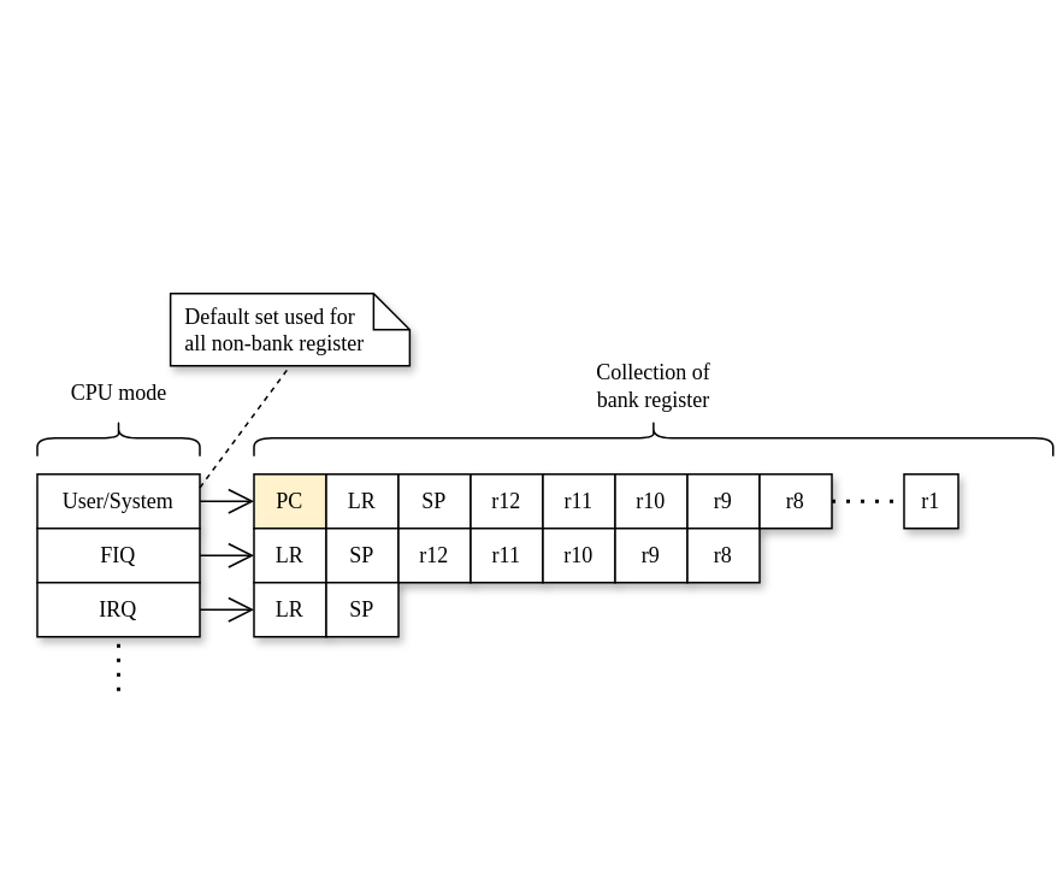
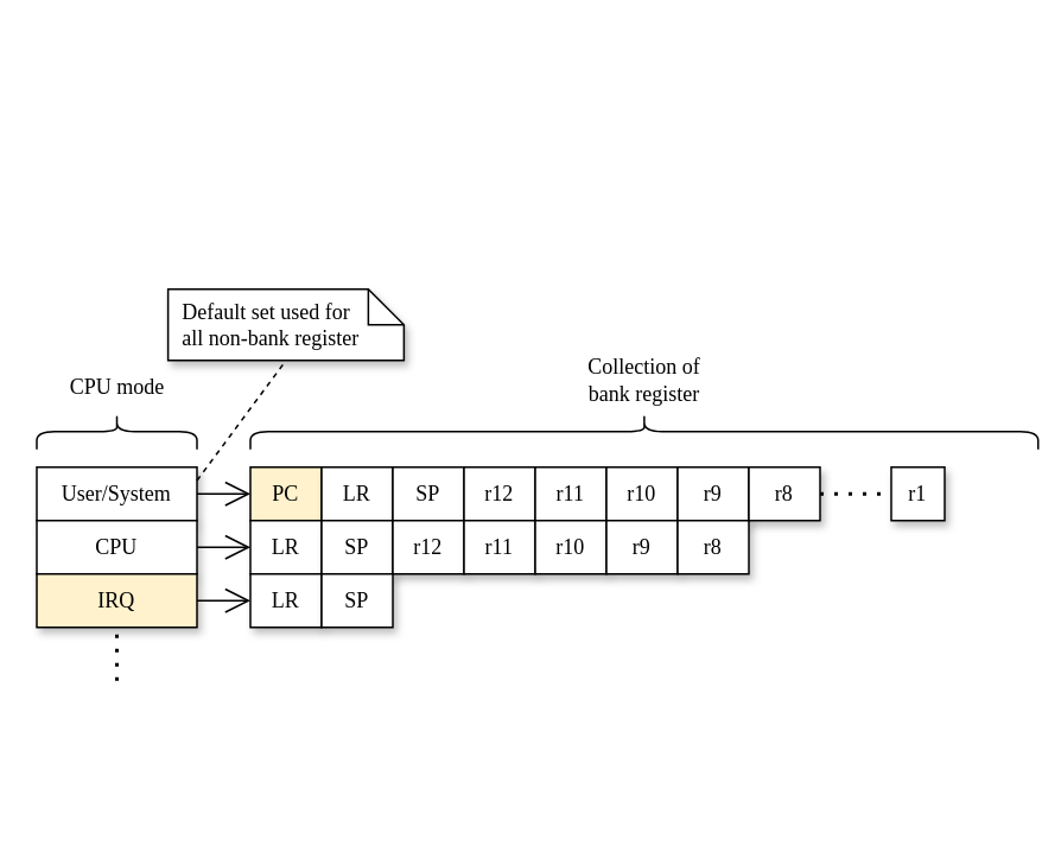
- <mxCell id="3" value="FIQ" style="rounded=0;whiteSpace=wrap;html=1;fontFamily=Computer Modern;shadow=1;" vertex="1" parent="1"><mxGeometry x="20" y="292" width="90" height="30" as="geometry" /></mxCell>
+ <mxCell id="3" value="CPU" style="rounded=0;whiteSpace=wrap;html=1;fontFamily=Computer Modern;shadow=1;" vertex="1" parent="1"><mxGeometry x="20" y="292" width="90" height="30" as="geometry" /></mxCell>
- <mxCell id="23" value="IRQ" style="rounded=0;whiteSpace=wrap;html=1;fontFamily=Computer Modern;shadow=1;" vertex="1" parent="1"><mxGeometry x="20" y="322" width="90" height="30" as="geometry" /></mxCell>
+ <mxCell id="23" value="IRQ" style="rounded=0;whiteSpace=wrap;html=1;fontFamily=Computer Modern;shadow=1;fillColor=#fff2cc;" vertex="1" parent="1"><mxGeometry x="20" y="322" width="90" height="30" as="geometry" /></mxCell>
